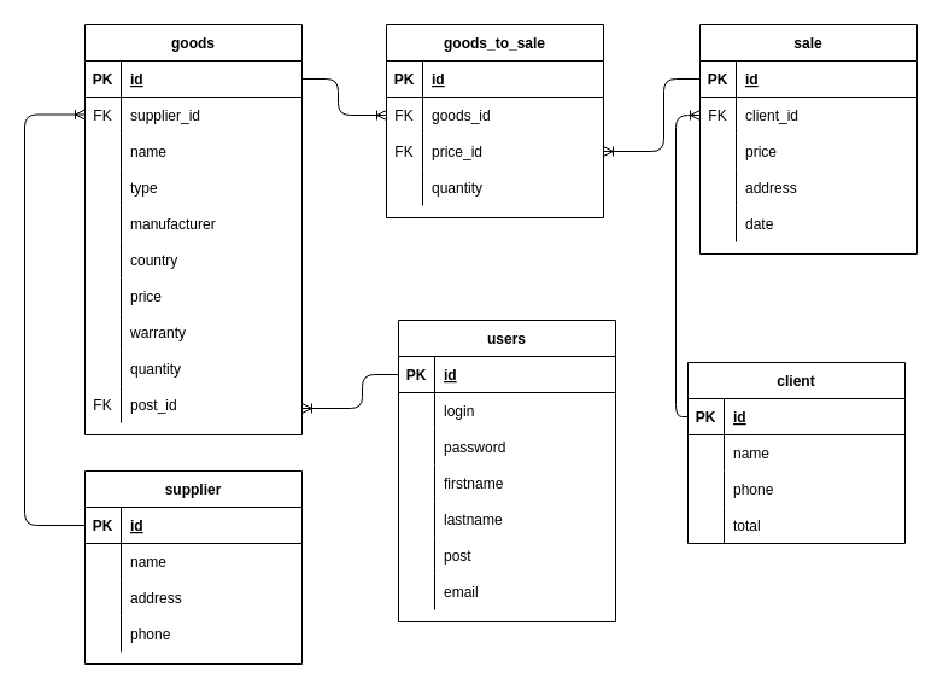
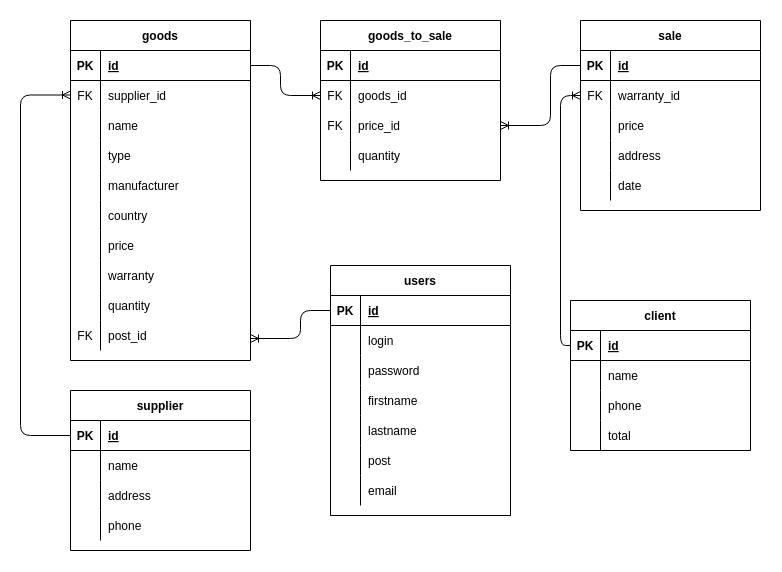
- <mxCell id="100" value="client_id" style="shape=partialRectangle;connectable=0;fillColor=none;top=0;left=0;bottom=0;right=0;align=left;spacingLeft=6;overflow=hidden;" parent="98" vertex="1"><mxGeometry x="30" width="150" height="30" as="geometry"><mxRectangle width="150" height="30" as="alternateBounds" /></mxGeometry></mxCell>
+ <mxCell id="100" value="warranty_id" style="shape=partialRectangle;connectable=0;fillColor=none;top=0;left=0;bottom=0;right=0;align=left;spacingLeft=6;overflow=hidden;" parent="98" vertex="1"><mxGeometry x="30" width="150" height="30" as="geometry"><mxRectangle width="150" height="30" as="alternateBounds" /></mxGeometry></mxCell>
